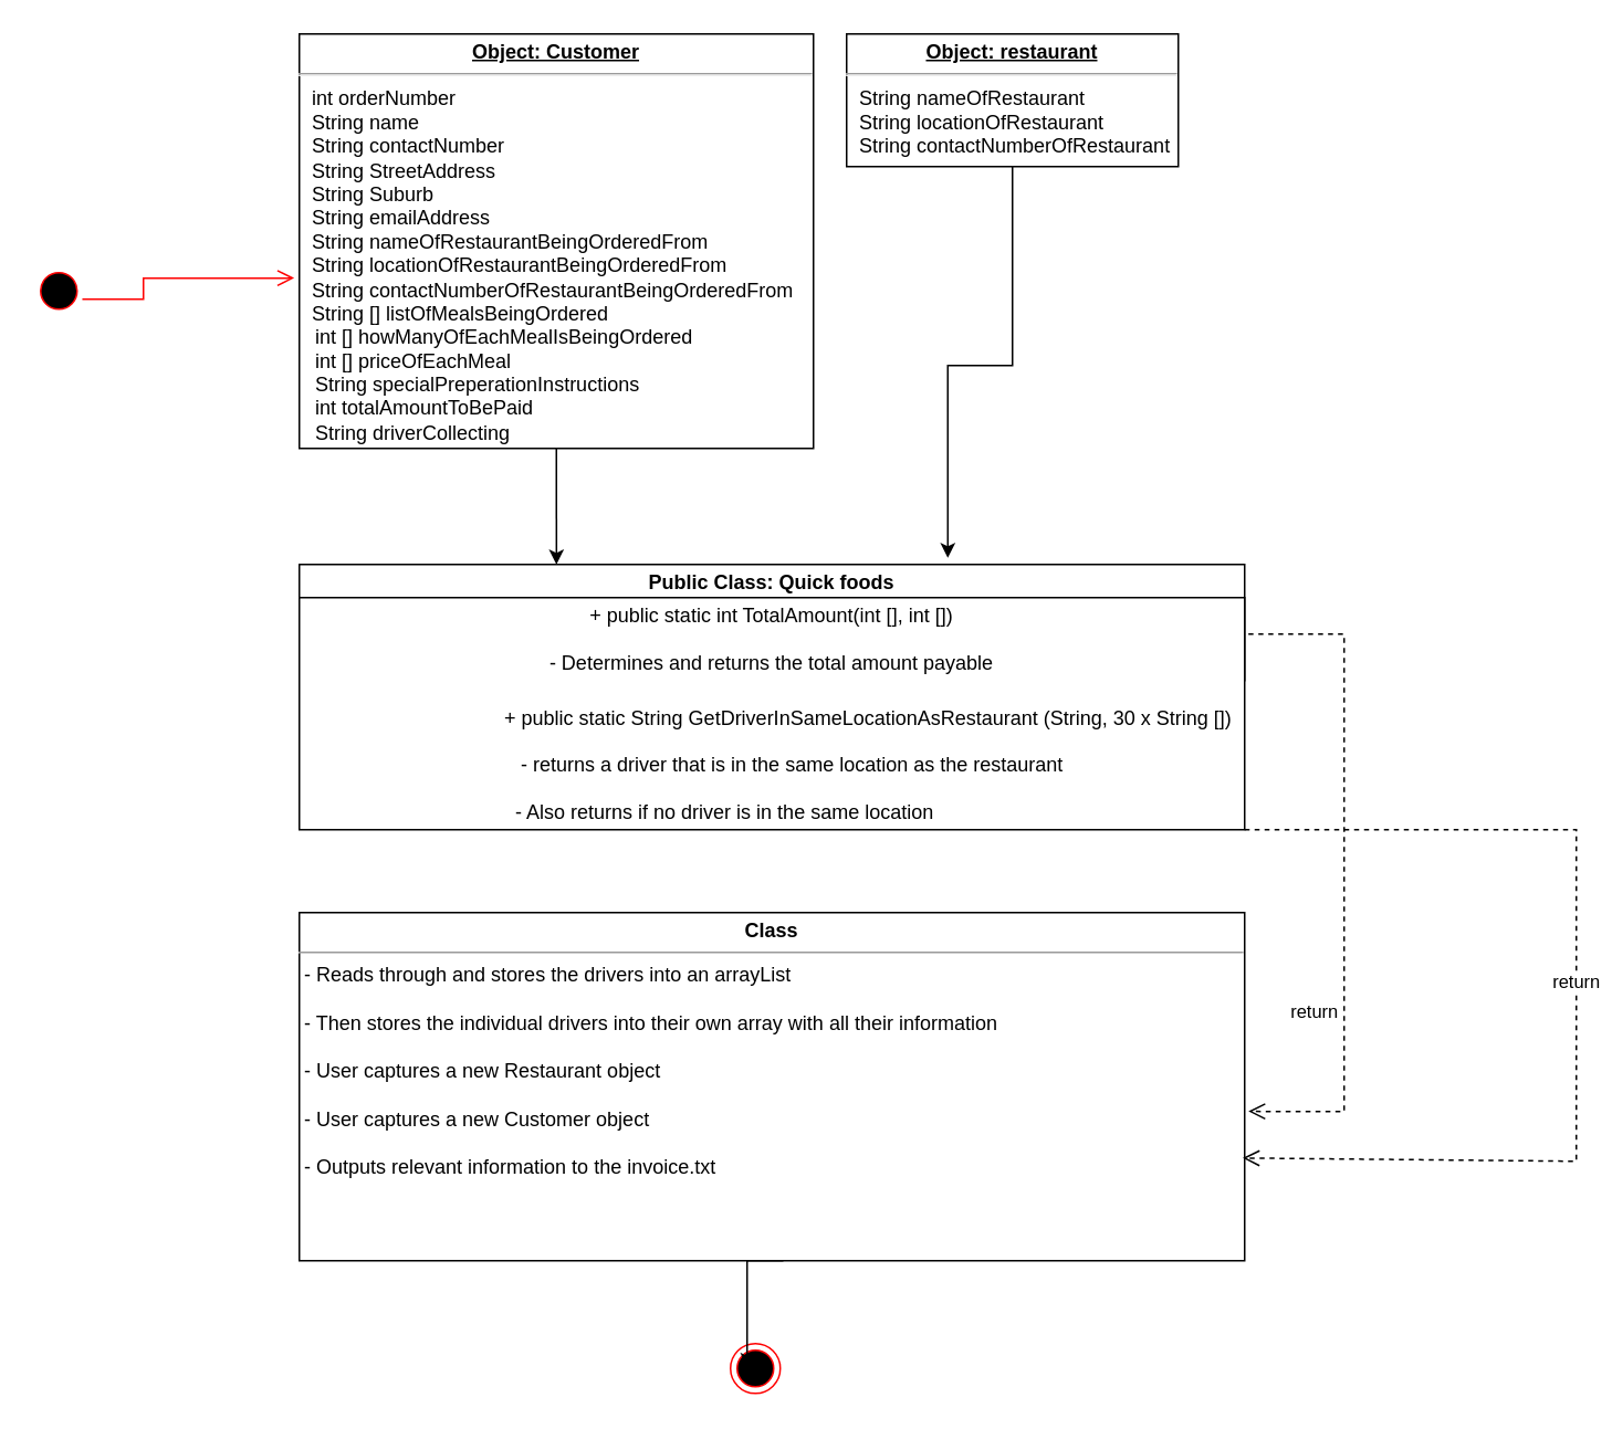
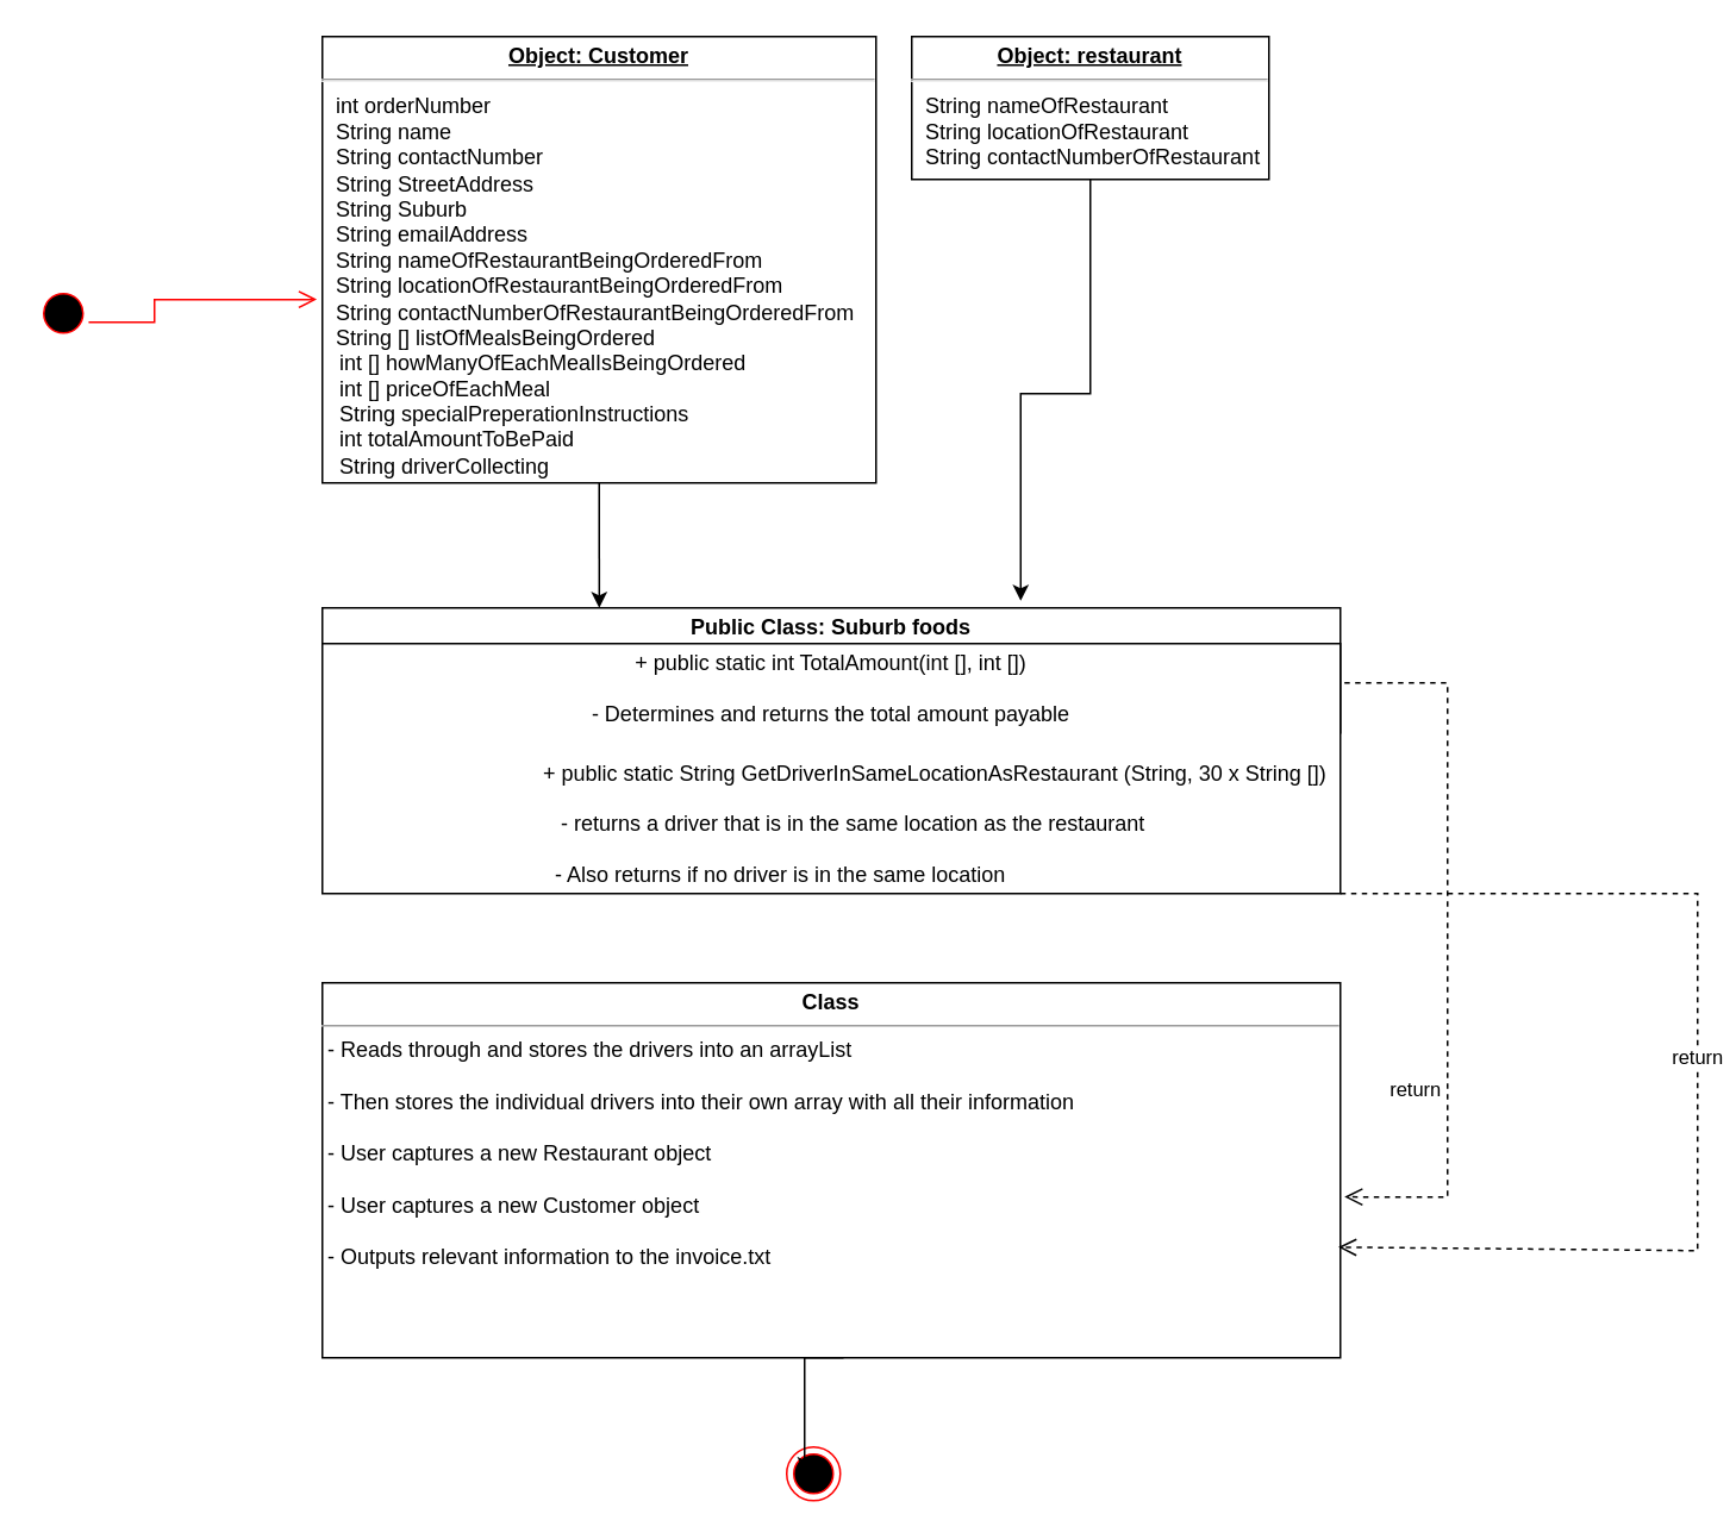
- <mxCell id="9" value="&lt;p style=&quot;margin:0px;margin-top:4px;text-align:center;&quot;&gt;&lt;b&gt;Public Class: Quick foods&lt;/b&gt;&lt;/p&gt;&lt;hr size=&quot;1&quot;&gt;&lt;div style=&quot;height:2px;&quot;&gt;&lt;/div&gt;&lt;hr size=&quot;1&quot;&gt;&lt;div style=&quot;height:2px;&quot;&gt;&lt;/div&gt;" style="verticalAlign=top;align=left;overflow=fill;fontSize=12;fontFamily=Helvetica;html=1;" vertex="1" parent="1"><mxGeometry x="180" y="340" width="570" height="70" as="geometry" /></mxCell>
+ <mxCell id="9" value="&lt;p style=&quot;margin:0px;margin-top:4px;text-align:center;&quot;&gt;&lt;b&gt;Public Class: Suburb foods&lt;/b&gt;&lt;/p&gt;&lt;hr size=&quot;1&quot;&gt;&lt;div style=&quot;height:2px;&quot;&gt;&lt;/div&gt;&lt;hr size=&quot;1&quot;&gt;&lt;div style=&quot;height:2px;&quot;&gt;&lt;/div&gt;" style="verticalAlign=top;align=left;overflow=fill;fontSize=12;fontFamily=Helvetica;html=1;" vertex="1" parent="1"><mxGeometry x="180" y="340" width="570" height="70" as="geometry" /></mxCell>
